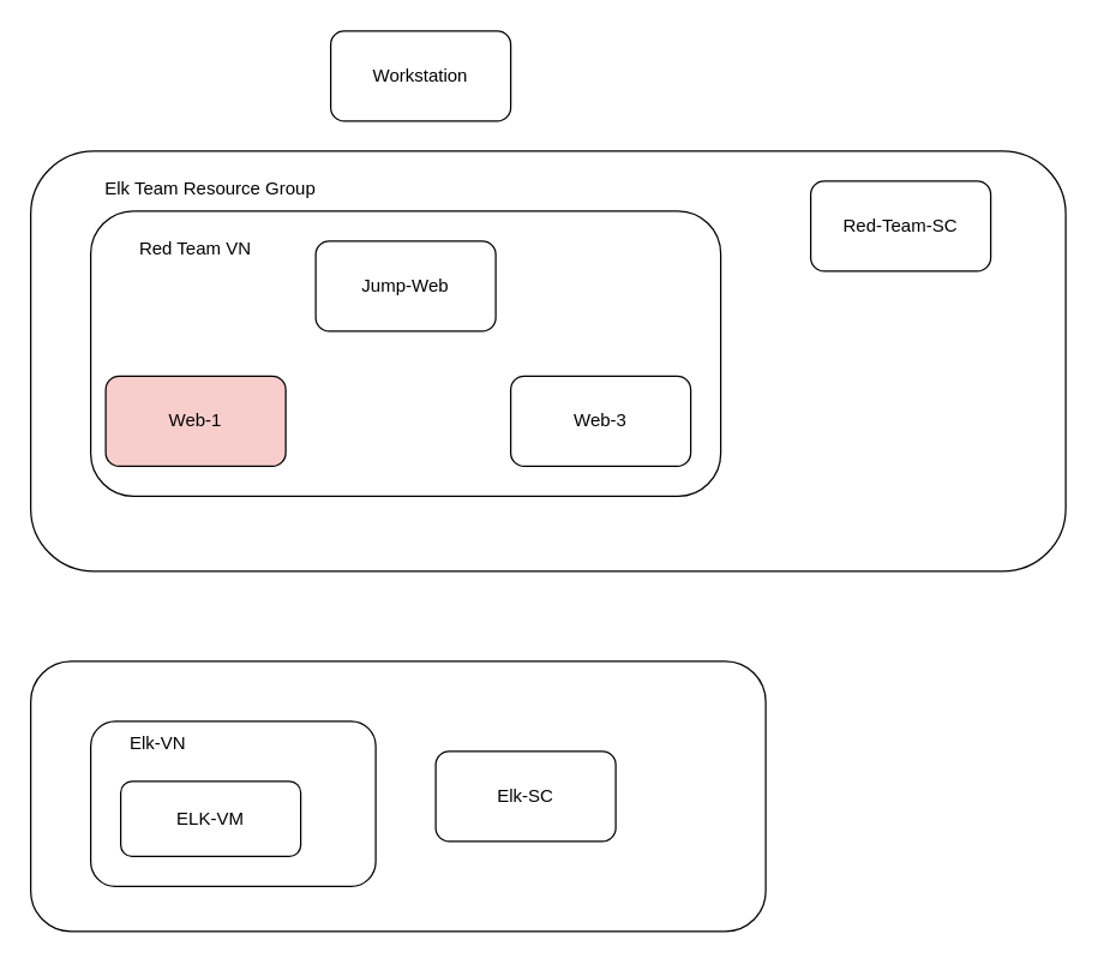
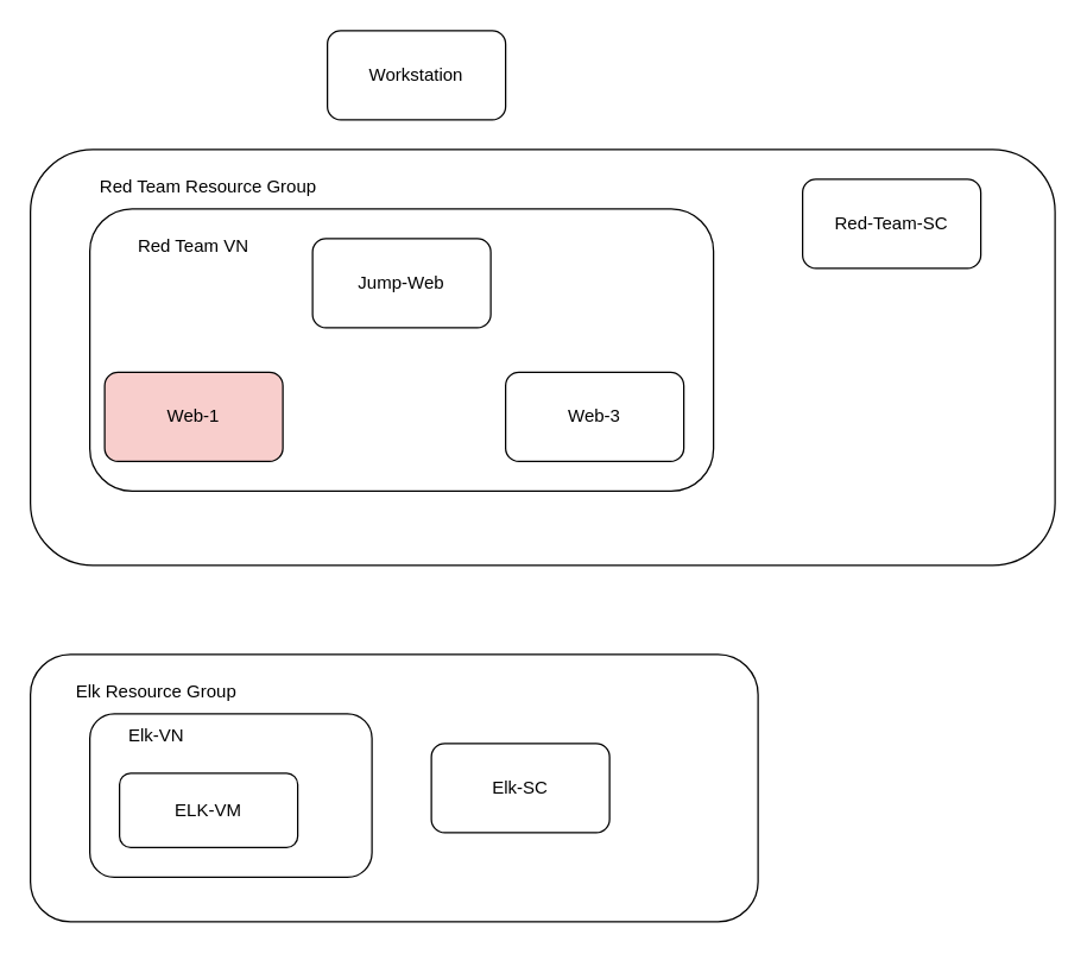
- <mxCell id="4" value="Elk Team Resource Group" style="text;html=1;strokeColor=none;fillColor=none;align=center;verticalAlign=middle;whiteSpace=wrap;rounded=0;" parent="1" vertex="1"><mxGeometry x="40" y="110" width="200" height="30" as="geometry" /></mxCell>
+ <mxCell id="4" value="Red Team Resource Group" style="text;html=1;strokeColor=none;fillColor=none;align=center;verticalAlign=middle;whiteSpace=wrap;rounded=0;" parent="1" vertex="1"><mxGeometry x="40" y="110" width="200" height="30" as="geometry" /></mxCell>
+ <mxCell id="7" value="Elk Resource Group" style="text;html=1;strokeColor=none;fillColor=none;align=center;verticalAlign=middle;whiteSpace=wrap;rounded=0;" parent="1" vertex="1"><mxGeometry x="40" y="450" width="130" height="30" as="geometry" /></mxCell>
